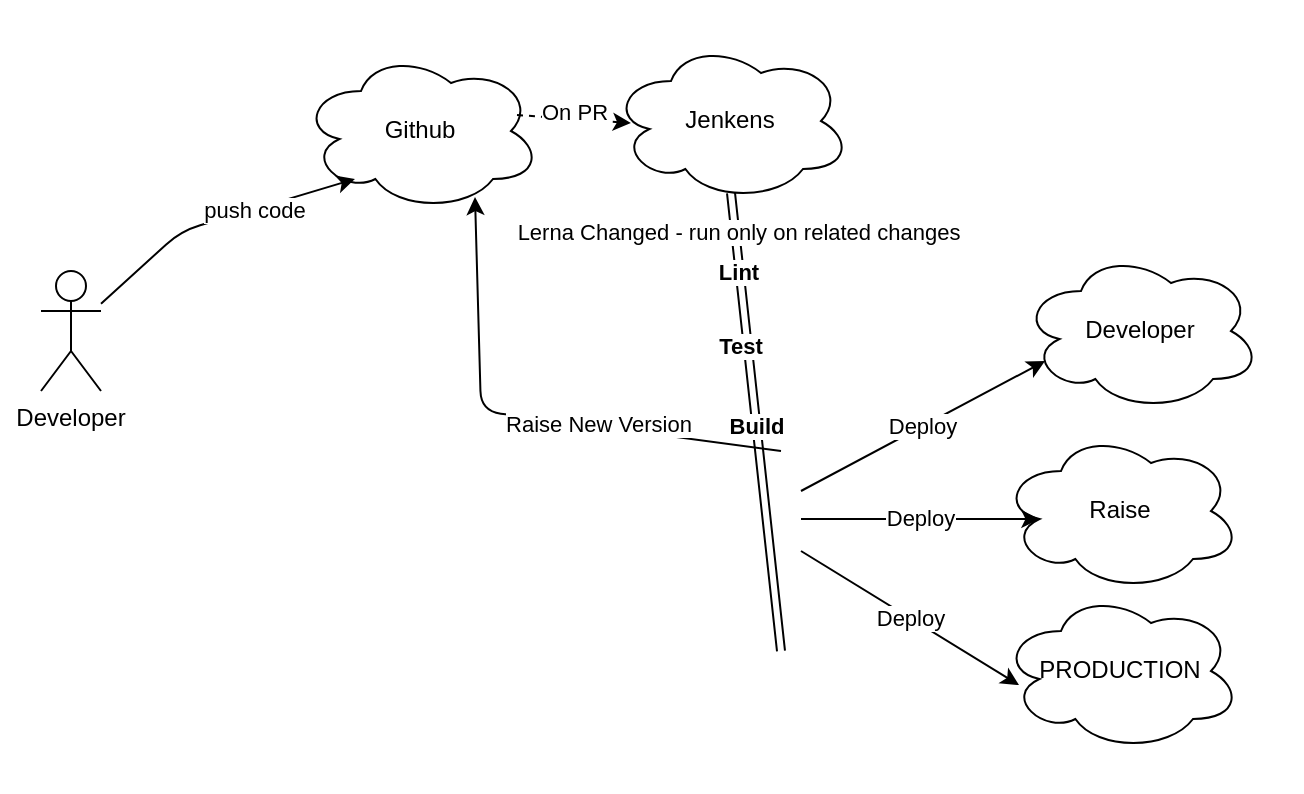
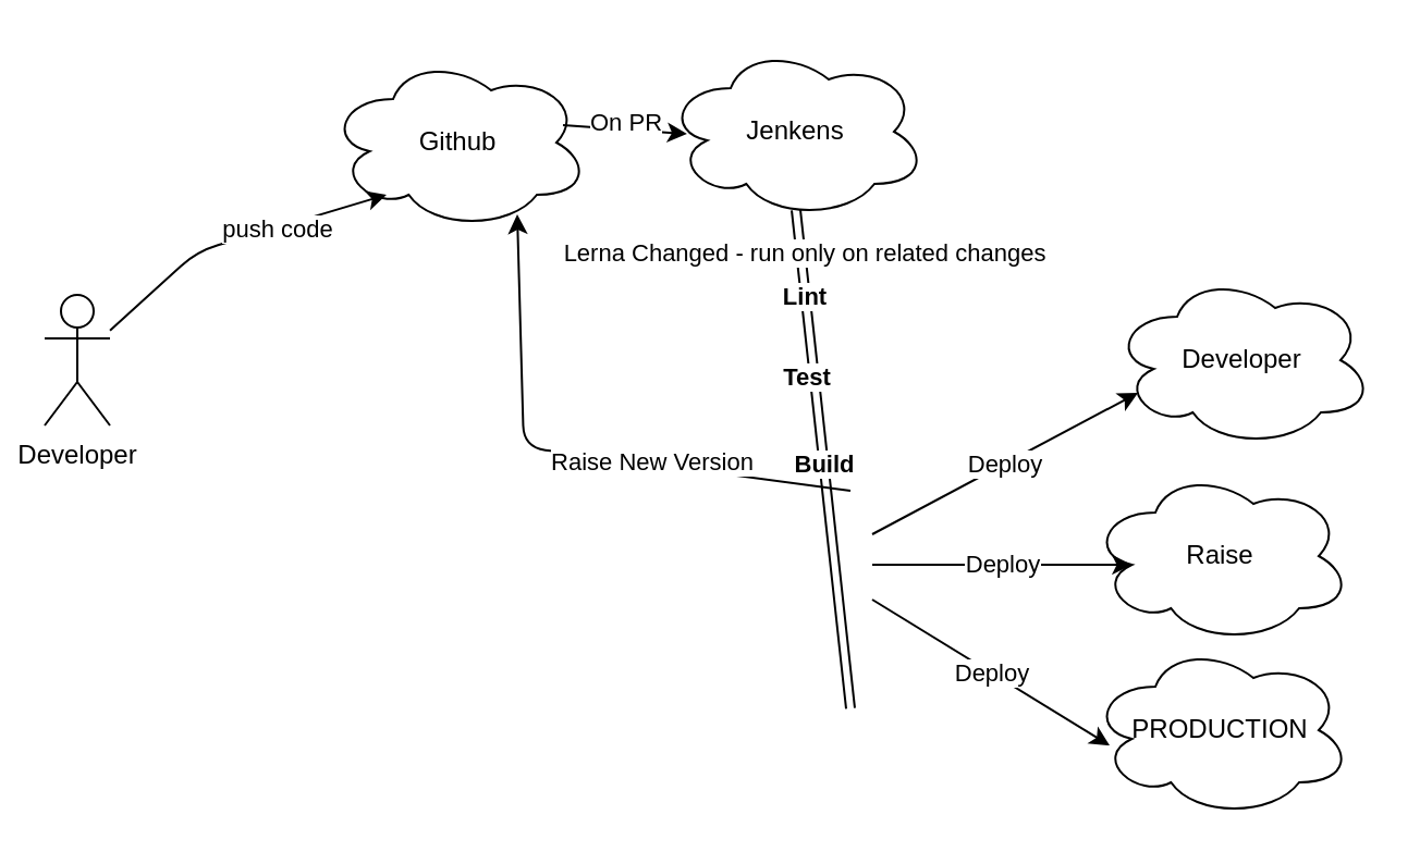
- <mxCell id="9" value="" style="endArrow=classic;html=1;exitX=0.9;exitY=0.4;exitDx=0;exitDy=0;exitPerimeter=0;entryX=0.083;entryY=0.513;entryDx=0;entryDy=0;entryPerimeter=0;dashed=1;" edge="1" parent="1" source="3" target="4"><mxGeometry width="50" height="50" relative="1" as="geometry"><mxPoint x="340" y="205" as="sourcePoint" /><mxPoint x="390" y="155" as="targetPoint" /></mxGeometry></mxCell>
+ <mxCell id="9" value="" style="endArrow=classic;html=1;exitX=0.9;exitY=0.4;exitDx=0;exitDy=0;exitPerimeter=0;entryX=0.083;entryY=0.513;entryDx=0;entryDy=0;entryPerimeter=0;" edge="1" parent="1" source="3" target="4"><mxGeometry width="50" height="50" relative="1" as="geometry"><mxPoint x="340" y="205" as="sourcePoint" /><mxPoint x="390" y="155" as="targetPoint" /></mxGeometry></mxCell>
